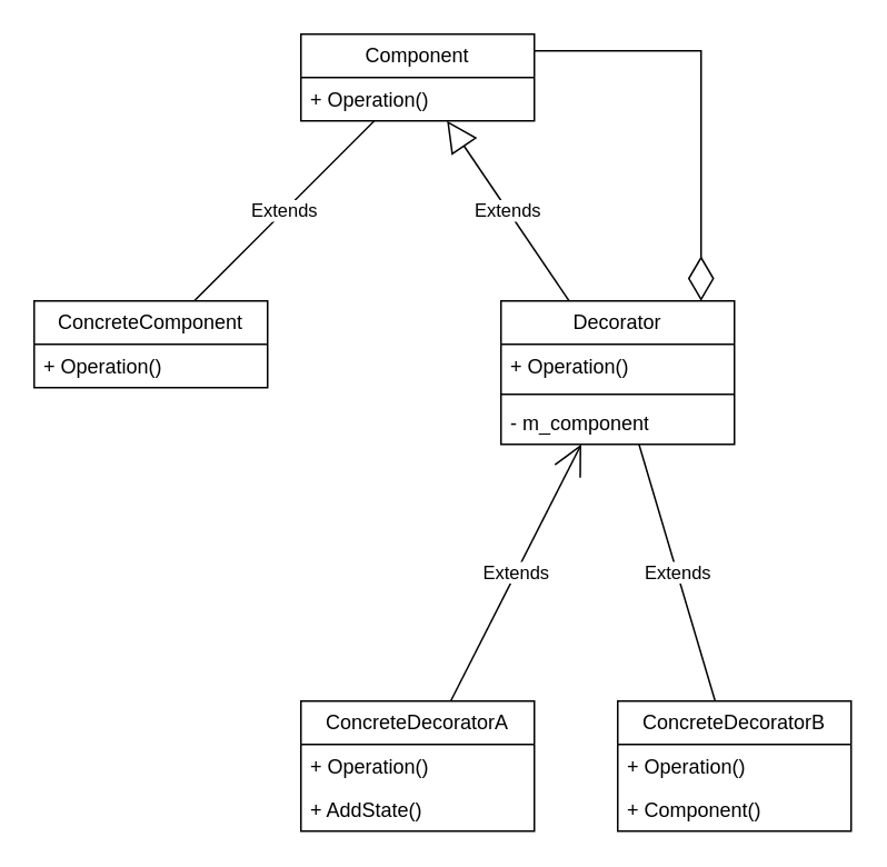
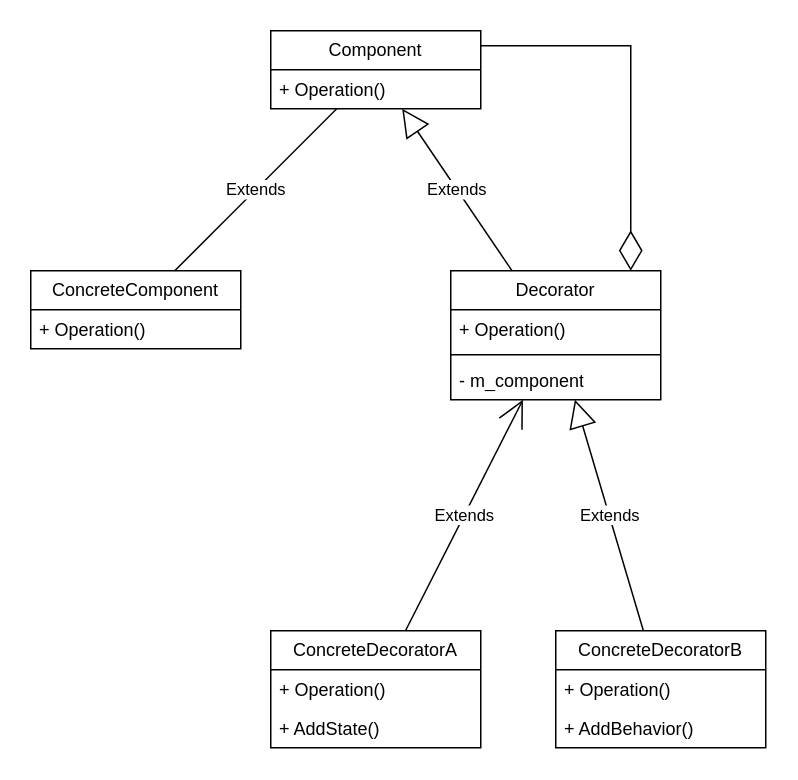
- <mxCell id="19" value="Extends" style="endArrow=none;endSize=16;endFill=0;html=1;rounded=0;" edge="1" parent="1" source="13" target="6"><mxGeometry width="160" relative="1" as="geometry"><mxPoint x="280" y="430" as="sourcePoint" /><mxPoint x="358" y="276" as="targetPoint" /></mxGeometry></mxCell>
+ <mxCell id="19" value="Extends" style="endArrow=block;endSize=16;endFill=0;html=1;rounded=0;" edge="1" parent="1" source="13" target="6"><mxGeometry width="160" relative="1" as="geometry"><mxPoint x="280" y="430" as="sourcePoint" /><mxPoint x="358" y="276" as="targetPoint" /></mxGeometry></mxCell>
- <mxCell id="15" value="+ Component()" style="text;strokeColor=none;fillColor=none;align=left;verticalAlign=top;spacingLeft=4;spacingRight=4;overflow=hidden;rotatable=0;points=[[0,0.5],[1,0.5]];portConstraint=eastwest;whiteSpace=wrap;html=1;" vertex="1" parent="13"><mxGeometry y="52" width="140" height="26" as="geometry" /></mxCell>
+ <mxCell id="15" value="+ AddBehavior()" style="text;strokeColor=none;fillColor=none;align=left;verticalAlign=top;spacingLeft=4;spacingRight=4;overflow=hidden;rotatable=0;points=[[0,0.5],[1,0.5]];portConstraint=eastwest;whiteSpace=wrap;html=1;" vertex="1" parent="13"><mxGeometry y="52" width="140" height="26" as="geometry" /></mxCell>
